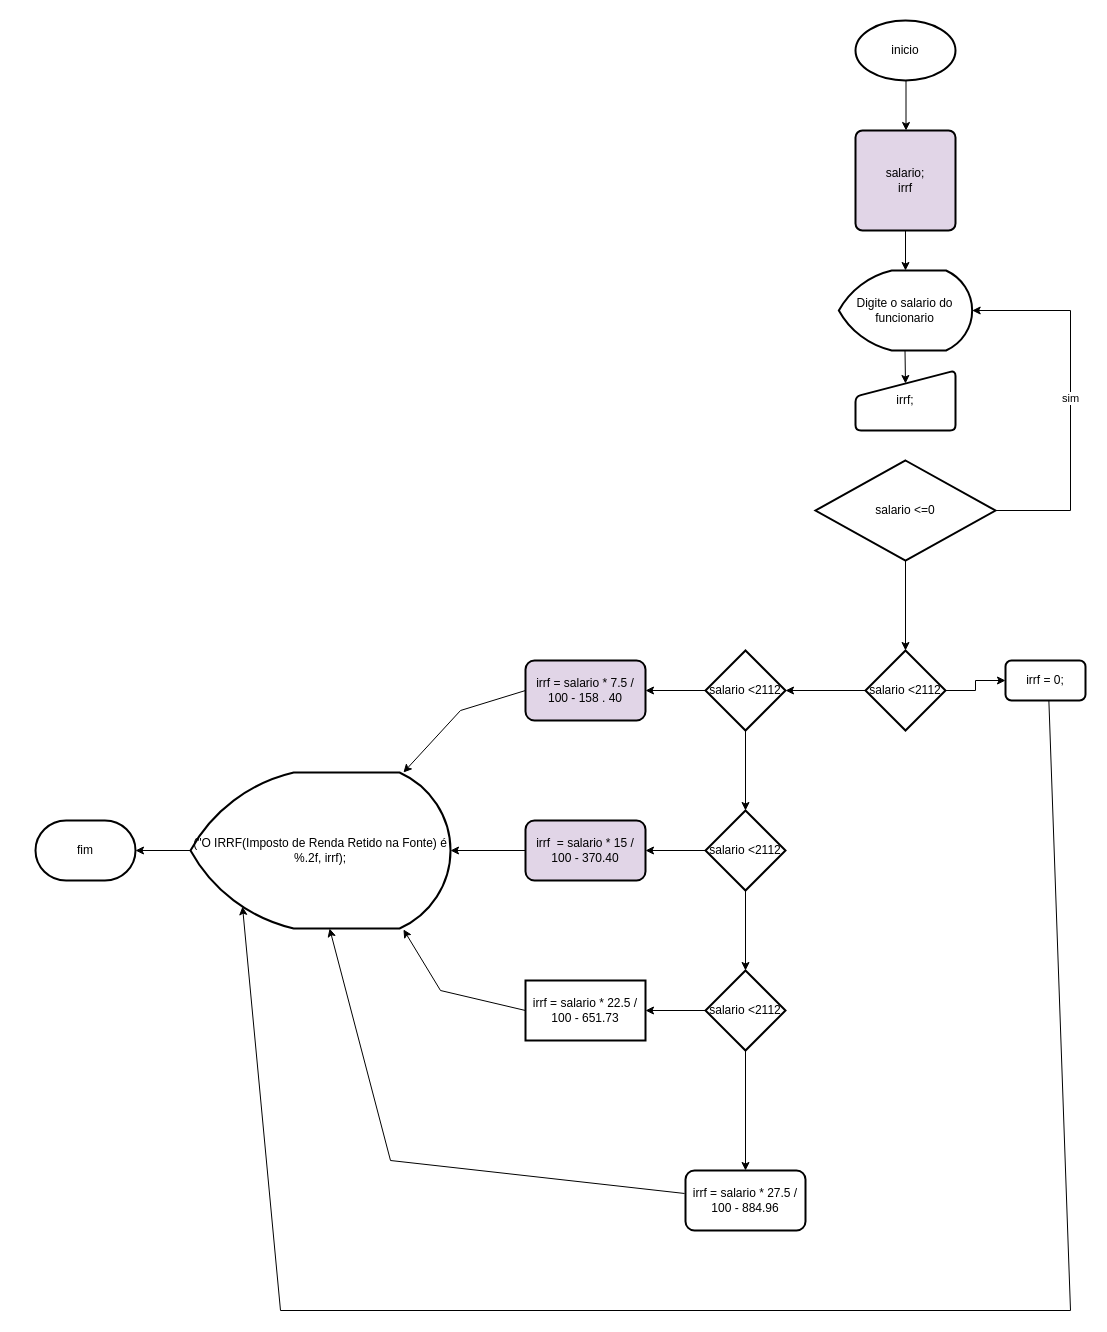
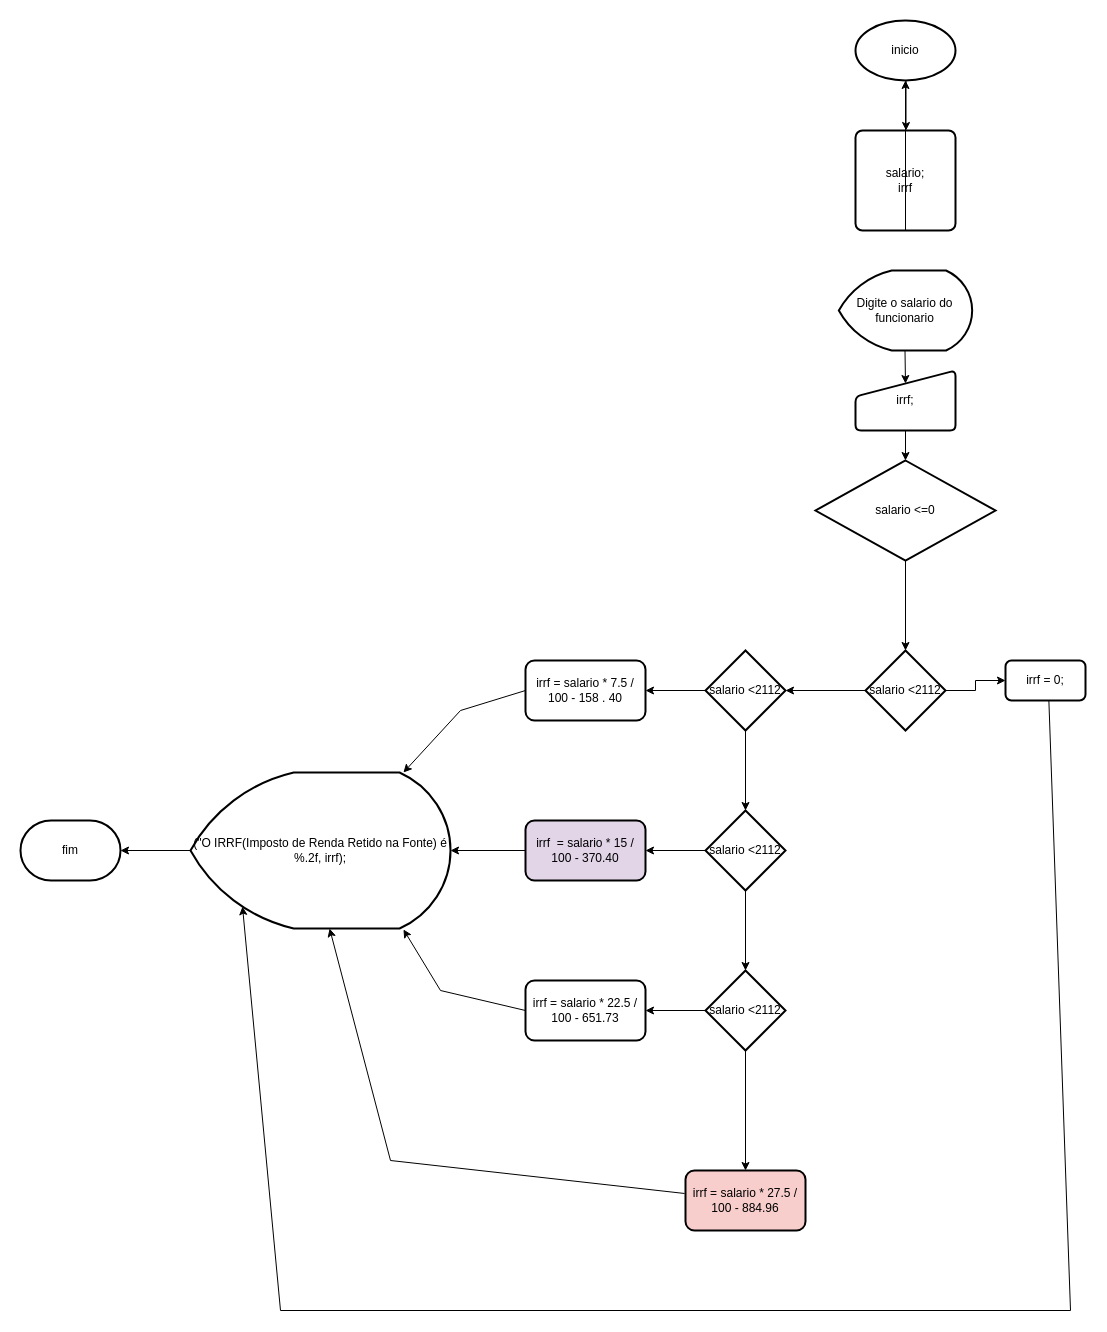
- <mxCell id="4" value="salario;&lt;br&gt;irrf" style="rounded=1;whiteSpace=wrap;html=1;absoluteArcSize=1;arcSize=14;strokeWidth=2;fillColor=#e1d5e7;" vertex="1" parent="1"><mxGeometry x="855" y="130" width="100" height="100" as="geometry" /></mxCell>
+ <mxCell id="4" value="salario;&lt;br&gt;irrf" style="rounded=1;whiteSpace=wrap;html=1;absoluteArcSize=1;arcSize=14;strokeWidth=2;" vertex="1" parent="1"><mxGeometry x="855" y="130" width="100" height="100" as="geometry" /></mxCell>
- <mxCell id="6" value="" style="endArrow=classic;html=1;rounded=0;exitX=0.5;exitY=1;exitDx=0;exitDy=0;entryX=0.5;entryY=0;entryDx=0;entryDy=0;entryPerimeter=0;" edge="1" parent="1" source="4" target="5"><mxGeometry width="50" height="50" relative="1" as="geometry"><mxPoint x="945" y="130" as="sourcePoint" /><mxPoint x="995" y="80" as="targetPoint" /></mxGeometry></mxCell>
+ <mxCell id="6" value="" style="endArrow=classic;html=1;rounded=0;exitX=0.5;exitY=1;exitDx=0;exitDy=0;" edge="1" parent="1" source="4" target="3"><mxGeometry width="50" height="50" relative="1" as="geometry"><mxPoint x="945" y="130" as="sourcePoint" /><mxPoint x="995" y="80" as="targetPoint" /></mxGeometry></mxCell>
- <mxCell id="12" value="sim" style="endArrow=classic;html=1;rounded=0;exitX=1;exitY=0.5;exitDx=0;exitDy=0;exitPerimeter=0;entryX=1;entryY=0.5;entryDx=0;entryDy=0;entryPerimeter=0;" edge="1" parent="1" source="10" target="5"><mxGeometry width="50" height="50" relative="1" as="geometry"><mxPoint x="1090" y="430" as="sourcePoint" /><mxPoint x="1140" y="380" as="targetPoint" /><Array as="points"><mxPoint x="1070" y="510" /><mxPoint x="1070" y="310" /></Array></mxGeometry></mxCell>
+ <mxCell id="11" value="" style="endArrow=classic;html=1;rounded=0;exitX=0.5;exitY=1;exitDx=0;exitDy=0;entryX=0.5;entryY=0;entryDx=0;entryDy=0;entryPerimeter=0;" edge="1" parent="1" source="8" target="10"><mxGeometry width="50" height="50" relative="1" as="geometry"><mxPoint x="945" y="330" as="sourcePoint" /><mxPoint x="995" y="280" as="targetPoint" /></mxGeometry></mxCell>
- <mxCell id="27" value="irrf = salario * 7.5 / 100 - 158 . 40" style="rounded=1;whiteSpace=wrap;html=1;strokeWidth=2;fillColor=#e1d5e7;" vertex="1" parent="1"><mxGeometry x="525" y="660" width="120" height="60" as="geometry" /></mxCell>
+ <mxCell id="27" value="irrf = salario * 7.5 / 100 - 158 . 40" style="rounded=1;whiteSpace=wrap;html=1;strokeWidth=2;" vertex="1" parent="1"><mxGeometry x="525" y="660" width="120" height="60" as="geometry" /></mxCell>
- <mxCell id="31" value="fim" style="strokeWidth=2;html=1;shape=mxgraph.flowchart.terminator;whiteSpace=wrap;" vertex="1" parent="1"><mxGeometry x="35" y="820" width="100" height="60" as="geometry" /></mxCell>
+ <mxCell id="31" value="fim" style="strokeWidth=2;html=1;shape=mxgraph.flowchart.terminator;whiteSpace=wrap;" vertex="1" parent="1"><mxGeometry x="20" y="820" width="100" height="60" as="geometry" /></mxCell>
- <mxCell id="29" value="irrf = salario * 22.5 / 100 - 651.73" style="whiteSpace=wrap;html=1;strokeWidth=2;rounded=0;" vertex="1" parent="1"><mxGeometry x="525" y="980" width="120" height="60" as="geometry" /></mxCell>
+ <mxCell id="29" value="irrf = salario * 22.5 / 100 - 651.73" style="rounded=1;whiteSpace=wrap;html=1;strokeWidth=2;" vertex="1" parent="1"><mxGeometry x="525" y="980" width="120" height="60" as="geometry" /></mxCell>
- <mxCell id="26" value="irrf = salario * 27.5 / 100 - 884.96" style="rounded=1;whiteSpace=wrap;html=1;strokeWidth=2;" vertex="1" parent="1"><mxGeometry x="685" y="1170" width="120" height="60" as="geometry" /></mxCell>
+ <mxCell id="26" value="irrf = salario * 27.5 / 100 - 884.96" style="rounded=1;whiteSpace=wrap;html=1;strokeWidth=2;fillColor=#f8cecc;" vertex="1" parent="1"><mxGeometry x="685" y="1170" width="120" height="60" as="geometry" /></mxCell>
